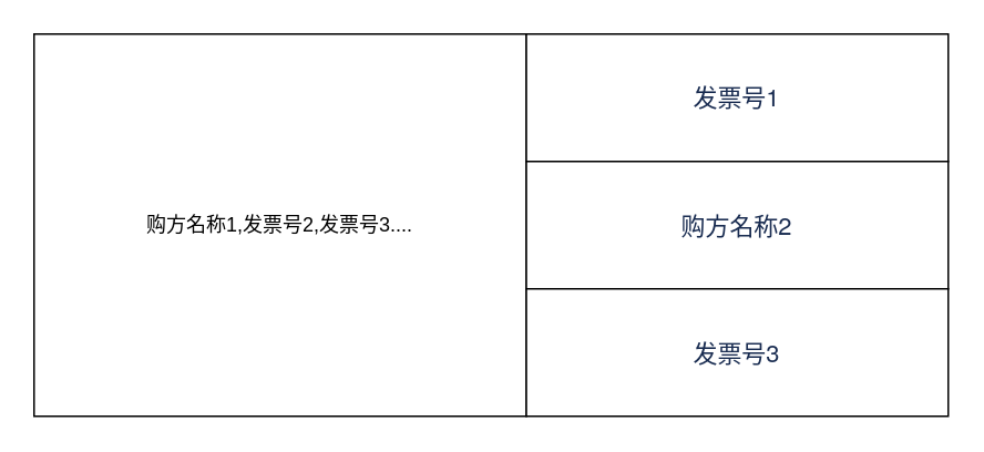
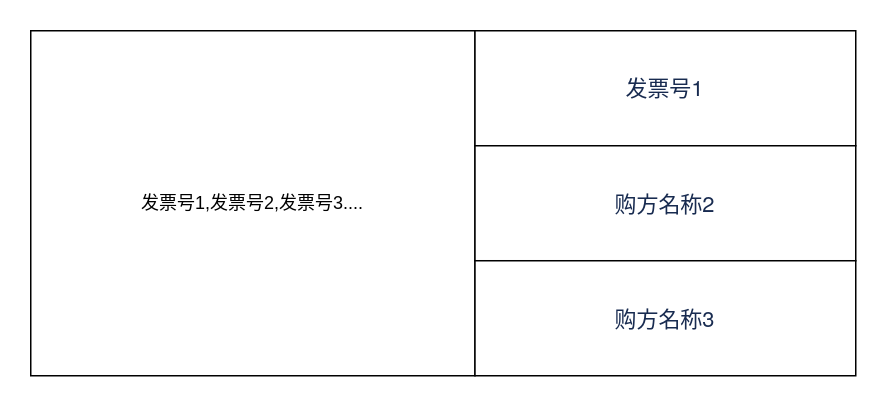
- <mxCell id="3" value="购方名称1,发票号2,发票号3...." style="rounded=0;whiteSpace=wrap;html=1;" vertex="1" parent="2"><mxGeometry width="296.154" height="230" as="geometry" /></mxCell>
+ <mxCell id="3" value="发票号1,发票号2,发票号3...." style="rounded=0;whiteSpace=wrap;html=1;" vertex="1" parent="2"><mxGeometry width="296.154" height="230" as="geometry" /></mxCell>
- <mxCell id="6" value="&lt;span style=&quot;color: rgb(24 , 43 , 80) ; font-family: &amp;#34;microsoft yahei&amp;#34; , &amp;#34;helvetica neue&amp;#34; , &amp;#34;pingfang sc&amp;#34; , sans-serif ; font-size: 14.63px ; text-align: left ; background-color: rgb(255 , 255 , 255)&quot;&gt;发票号3&lt;/span&gt;" style="rounded=0;whiteSpace=wrap;html=1;" vertex="1" parent="2"><mxGeometry x="296.154" y="153.333" width="253.846" height="76.667" as="geometry" /></mxCell>
+ <mxCell id="6" value="&lt;span style=&quot;color: rgb(24 , 43 , 80) ; font-family: &amp;#34;microsoft yahei&amp;#34; , &amp;#34;helvetica neue&amp;#34; , &amp;#34;pingfang sc&amp;#34; , sans-serif ; font-size: 14.63px ; text-align: left ; background-color: rgb(255 , 255 , 255)&quot;&gt;购方名称3&lt;/span&gt;" style="rounded=0;whiteSpace=wrap;html=1;" vertex="1" parent="2"><mxGeometry x="296.154" y="153.333" width="253.846" height="76.667" as="geometry" /></mxCell>
